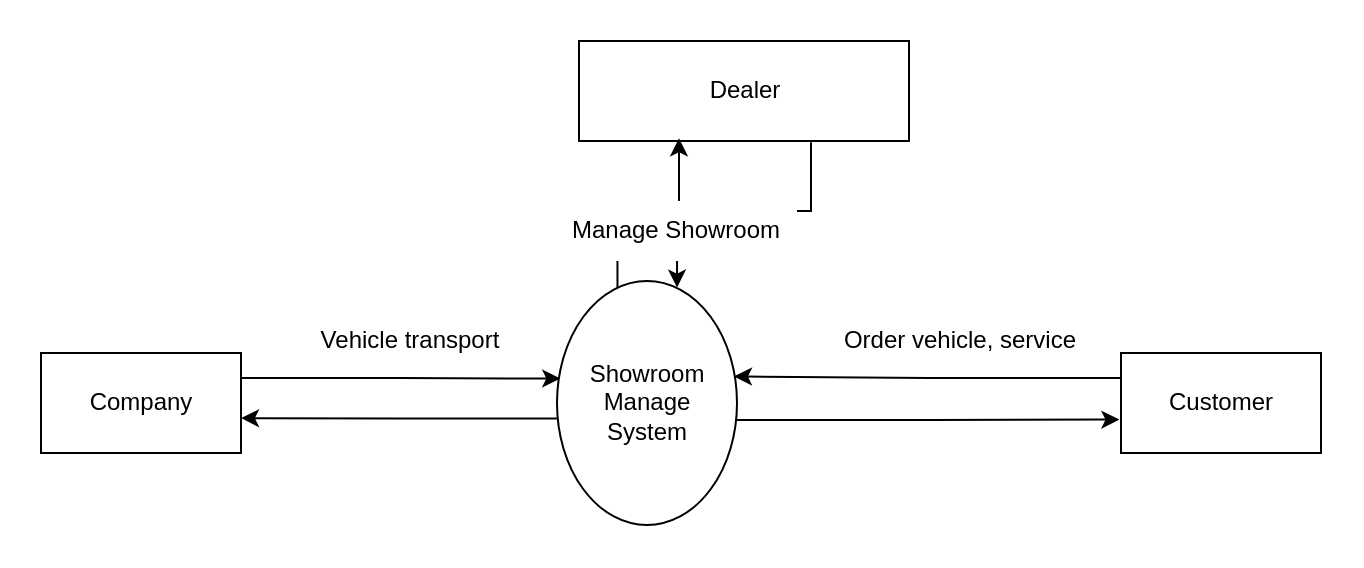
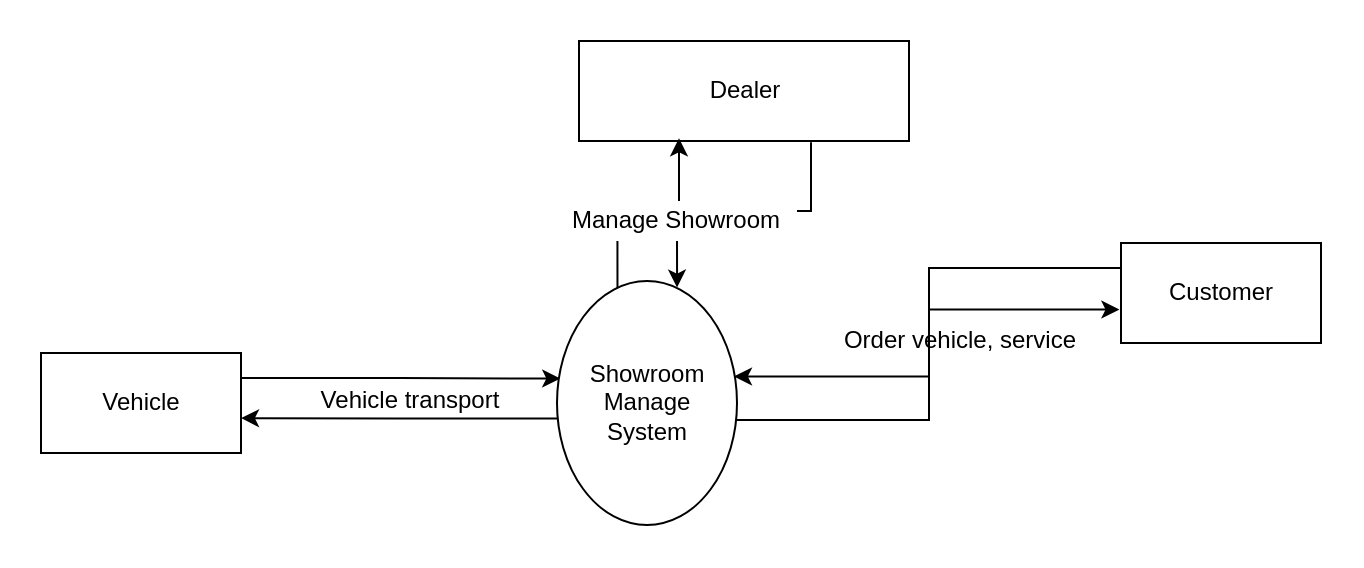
- <mxCell id="14" value="Manage Showroom" style="text;html=1;strokeColor=none;fillColor=default;align=center;verticalAlign=middle;whiteSpace=wrap;rounded=0;" parent="1" vertex="1"><mxGeometry x="278" y="100" width="120" height="30" as="geometry" /></mxCell>
+ <mxCell id="14" value="Manage Showroom" style="text;html=1;strokeColor=none;fillColor=default;align=center;verticalAlign=middle;whiteSpace=wrap;rounded=0;" parent="1" vertex="1"><mxGeometry x="278" y="100" width="120" height="20" as="geometry" /></mxCell>
- <mxCell id="12" value="Vehicle transport" style="text;html=1;strokeColor=none;fillColor=none;align=center;verticalAlign=middle;whiteSpace=wrap;rounded=0;" parent="1" vertex="1"><mxGeometry x="150" y="160" width="110" height="20" as="geometry" /></mxCell>
+ <mxCell id="12" value="Vehicle transport" style="text;html=1;strokeColor=none;fillColor=none;align=center;verticalAlign=middle;whiteSpace=wrap;rounded=0;" parent="1" vertex="1"><mxGeometry x="150" y="190" width="110" height="20" as="geometry" /></mxCell>
- <mxCell id="3" value="Company" style="html=1;dashed=0;whitespace=wrap;" parent="1" vertex="1"><mxGeometry x="20" y="176" width="100" height="50" as="geometry" /></mxCell>
+ <mxCell id="3" value="Vehicle" style="html=1;dashed=0;whitespace=wrap;" parent="1" vertex="1"><mxGeometry x="20" y="176" width="100" height="50" as="geometry" /></mxCell>
- <mxCell id="7" value="Customer" style="html=1;dashed=0;whitespace=wrap;" parent="1" vertex="1"><mxGeometry x="560" y="176" width="100" height="50" as="geometry" /></mxCell>
+ <mxCell id="7" value="Customer" style="html=1;dashed=0;whitespace=wrap;" parent="1" vertex="1"><mxGeometry x="560" y="121" width="100" height="50" as="geometry" /></mxCell>
